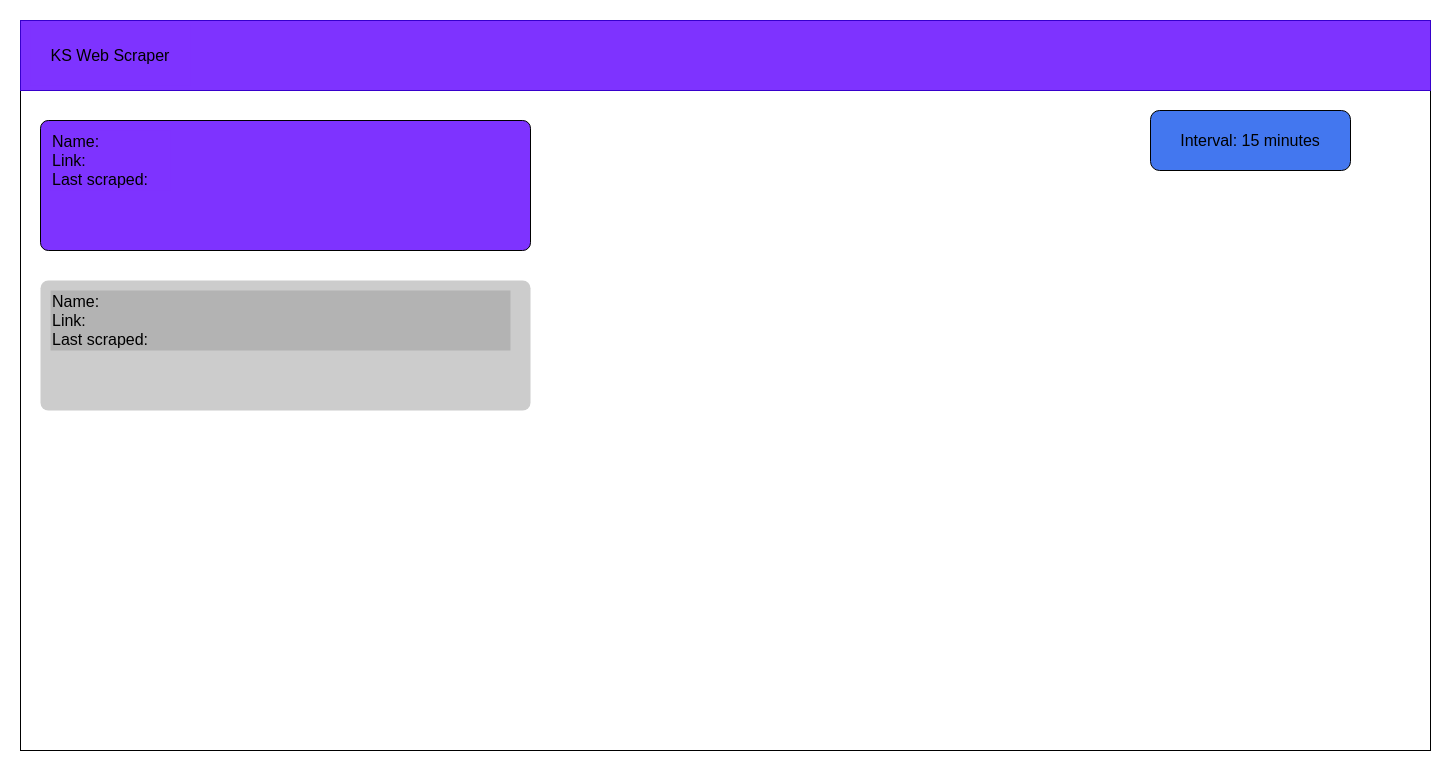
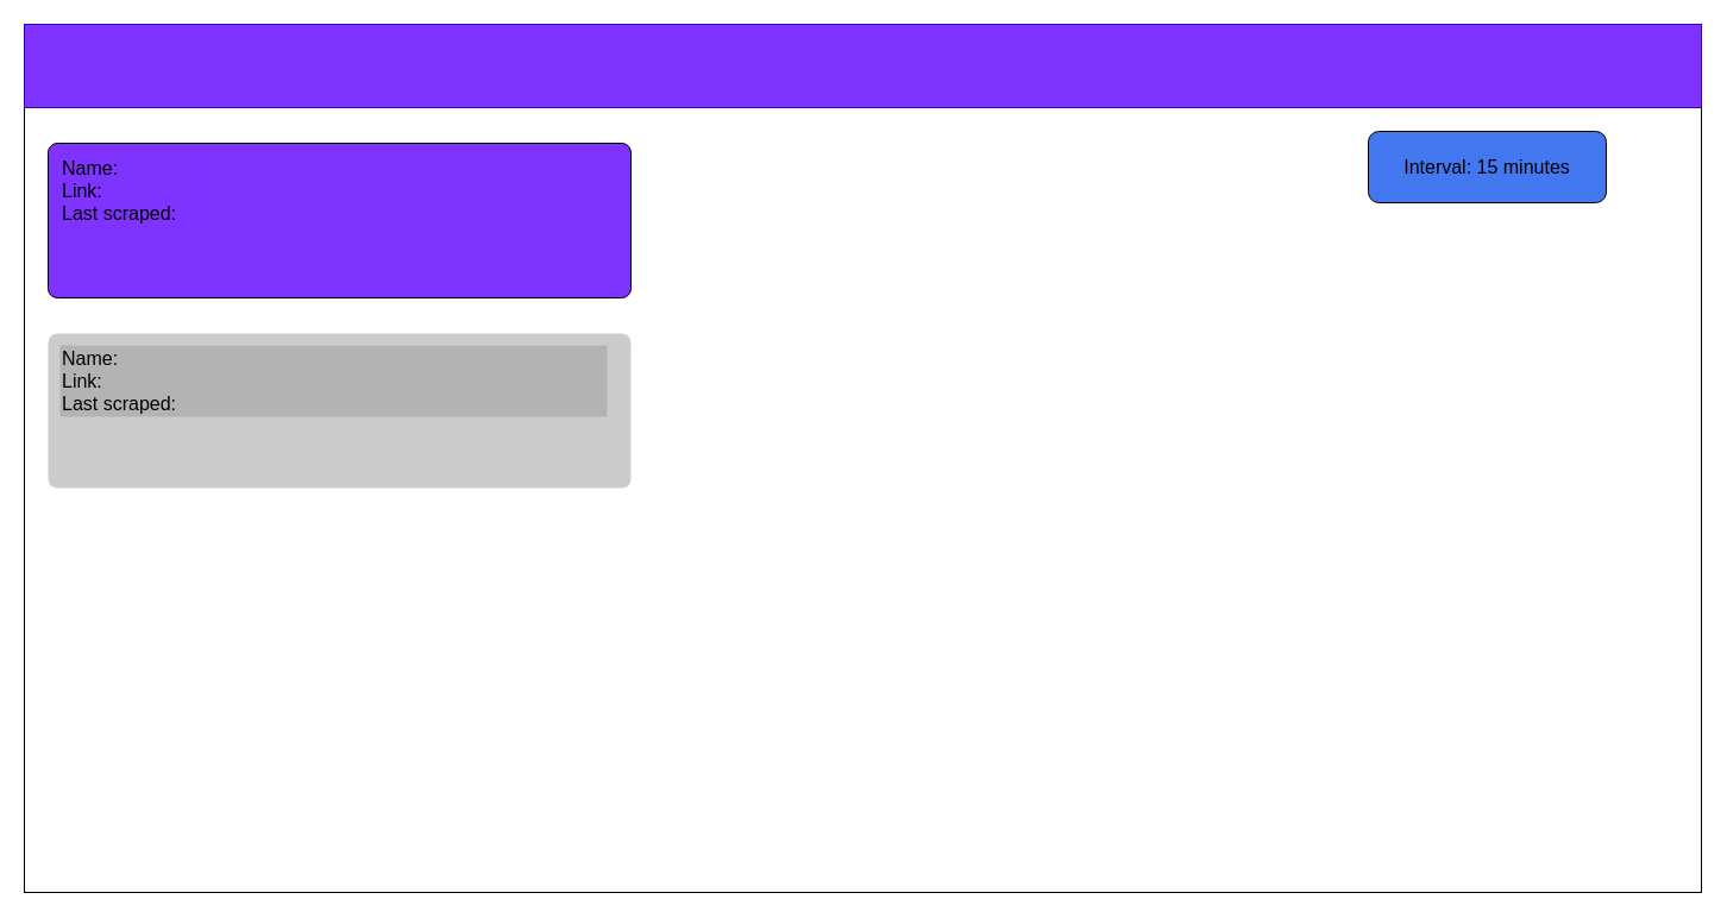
- <mxCell id="4" value="&lt;font style=&quot;font-size: 16px&quot;&gt;KS Web Scraper&lt;/font&gt;" style="rounded=0;whiteSpace=wrap;html=1;fillColor=#7E33FF;strokeColor=none;" vertex="1" parent="1"><mxGeometry x="30" y="25" width="160" height="60" as="geometry" /></mxCell>
